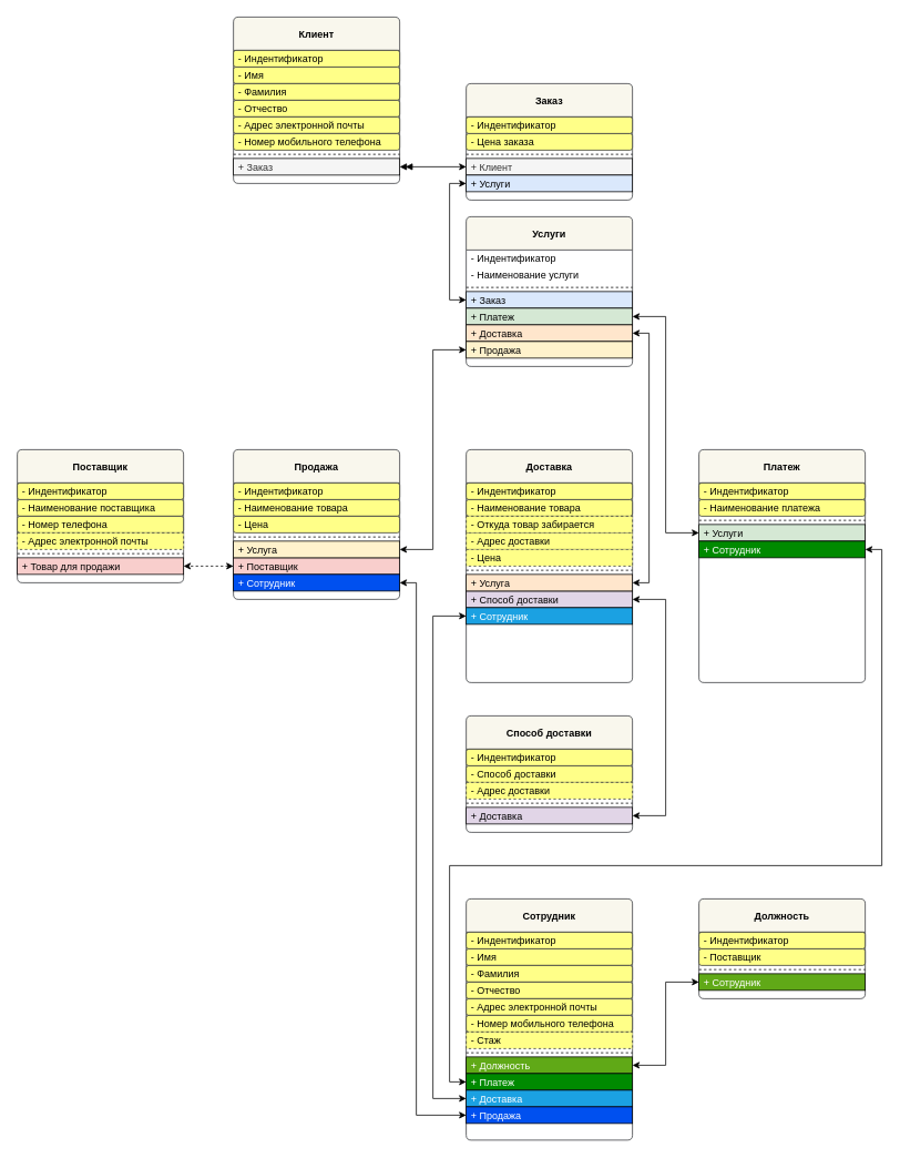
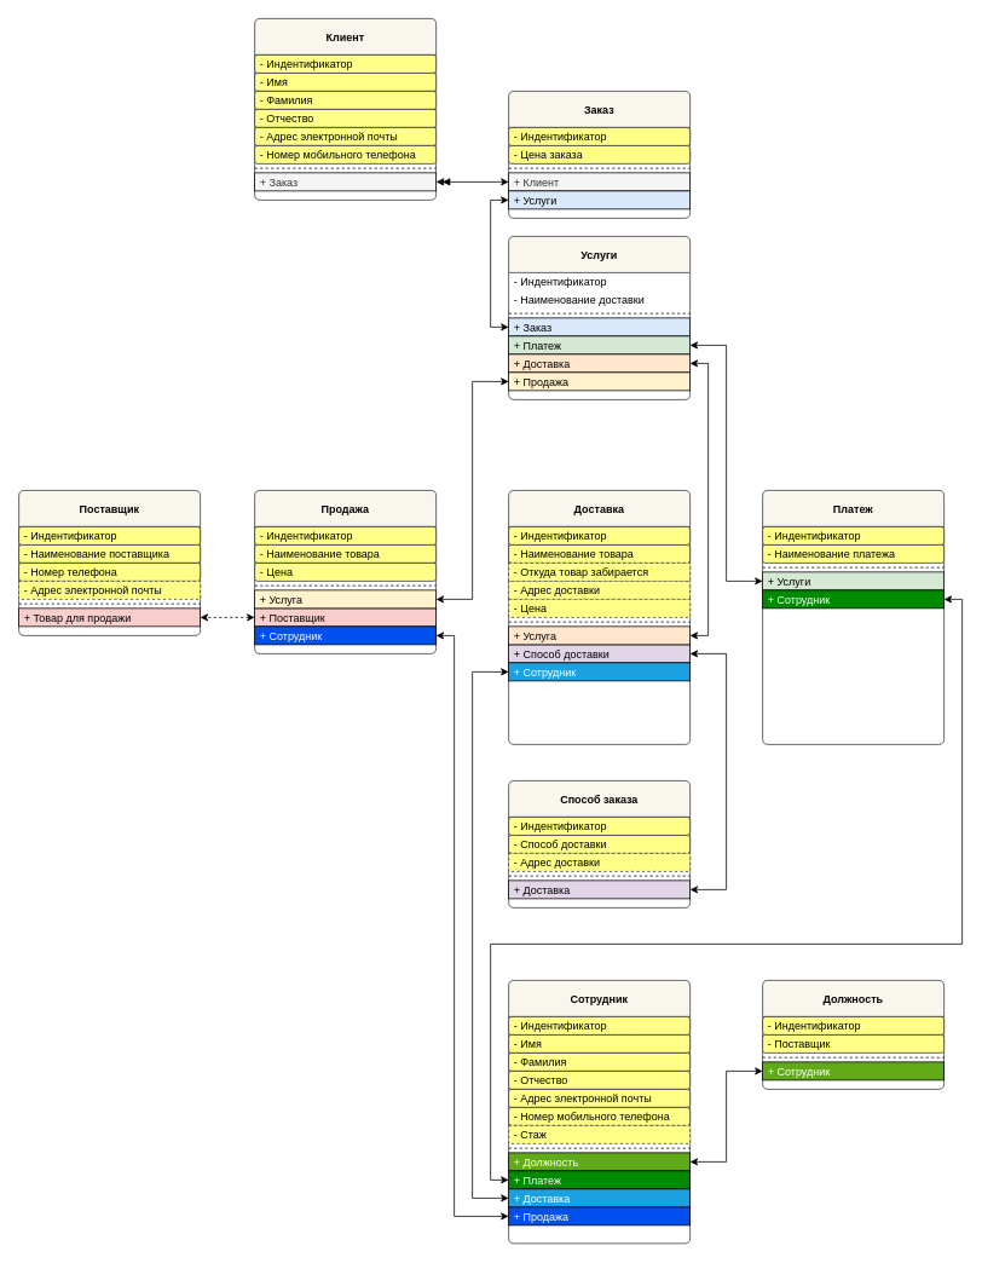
- <mxCell id="19" value="- Наименование услуги" style="text;strokeColor=none;fillColor=none;spacingLeft=4;spacingRight=4;overflow=hidden;rotatable=0;points=[[0,0.5],[1,0.5]];portConstraint=eastwest;fontSize=12;rounded=1;labelBorderColor=none;verticalAlign=middle;" vertex="1" parent="18"><mxGeometry y="60" width="200" height="20" as="geometry" /></mxCell>
+ <mxCell id="19" value="- Наименование доставки" style="text;strokeColor=none;fillColor=none;spacingLeft=4;spacingRight=4;overflow=hidden;rotatable=0;points=[[0,0.5],[1,0.5]];portConstraint=eastwest;fontSize=12;rounded=1;labelBorderColor=none;verticalAlign=middle;" vertex="1" parent="18"><mxGeometry y="60" width="200" height="20" as="geometry" /></mxCell>
- <mxCell id="69" value="Способ доставки" style="swimlane;labelBorderColor=none;fontStyle=1;startSize=40;rounded=1;arcSize=5;fillColor=#f9f7ed;strokeColor=#36393d;" vertex="1" parent="1"><mxGeometry x="560" y="860" width="200" height="140" as="geometry" /></mxCell>
+ <mxCell id="69" value="Способ заказа" style="swimlane;labelBorderColor=none;fontStyle=1;startSize=40;rounded=1;arcSize=5;fillColor=#f9f7ed;strokeColor=#36393d;" vertex="1" parent="1"><mxGeometry x="560" y="860" width="200" height="140" as="geometry" /></mxCell>
